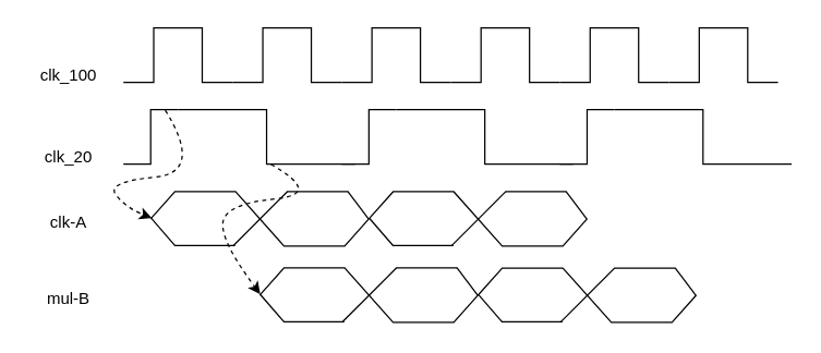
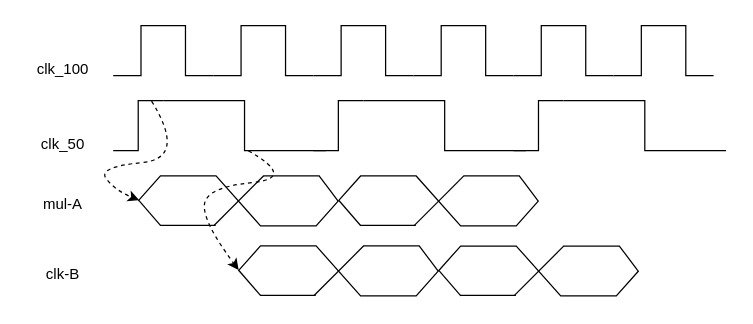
- <mxCell id="15" value="clk_20" style="text;html=1;strokeColor=none;fillColor=none;align=center;verticalAlign=middle;whiteSpace=wrap;rounded=0;" vertex="1" parent="1"><mxGeometry x="20" y="100" width="60" height="30" as="geometry" /></mxCell>
+ <mxCell id="15" value="clk_50" style="text;html=1;strokeColor=none;fillColor=none;align=center;verticalAlign=middle;whiteSpace=wrap;rounded=0;" vertex="1" parent="1"><mxGeometry x="20" y="100" width="60" height="30" as="geometry" /></mxCell>
- <mxCell id="42" value="clk-A" style="text;html=1;strokeColor=none;fillColor=none;align=center;verticalAlign=middle;whiteSpace=wrap;rounded=0;" vertex="1" parent="1"><mxGeometry x="20" y="148" width="60" height="30" as="geometry" /></mxCell>
+ <mxCell id="42" value="mul-A" style="text;html=1;strokeColor=none;fillColor=none;align=center;verticalAlign=middle;whiteSpace=wrap;rounded=0;" vertex="1" parent="1"><mxGeometry x="20" y="148" width="60" height="30" as="geometry" /></mxCell>
- <mxCell id="43" value="mul-B" style="text;html=1;strokeColor=none;fillColor=none;align=center;verticalAlign=middle;whiteSpace=wrap;rounded=0;" vertex="1" parent="1"><mxGeometry x="20" y="204" width="60" height="30" as="geometry" /></mxCell>
+ <mxCell id="43" value="clk-B" style="text;html=1;strokeColor=none;fillColor=none;align=center;verticalAlign=middle;whiteSpace=wrap;rounded=0;" vertex="1" parent="1"><mxGeometry x="20" y="204" width="60" height="30" as="geometry" /></mxCell>
